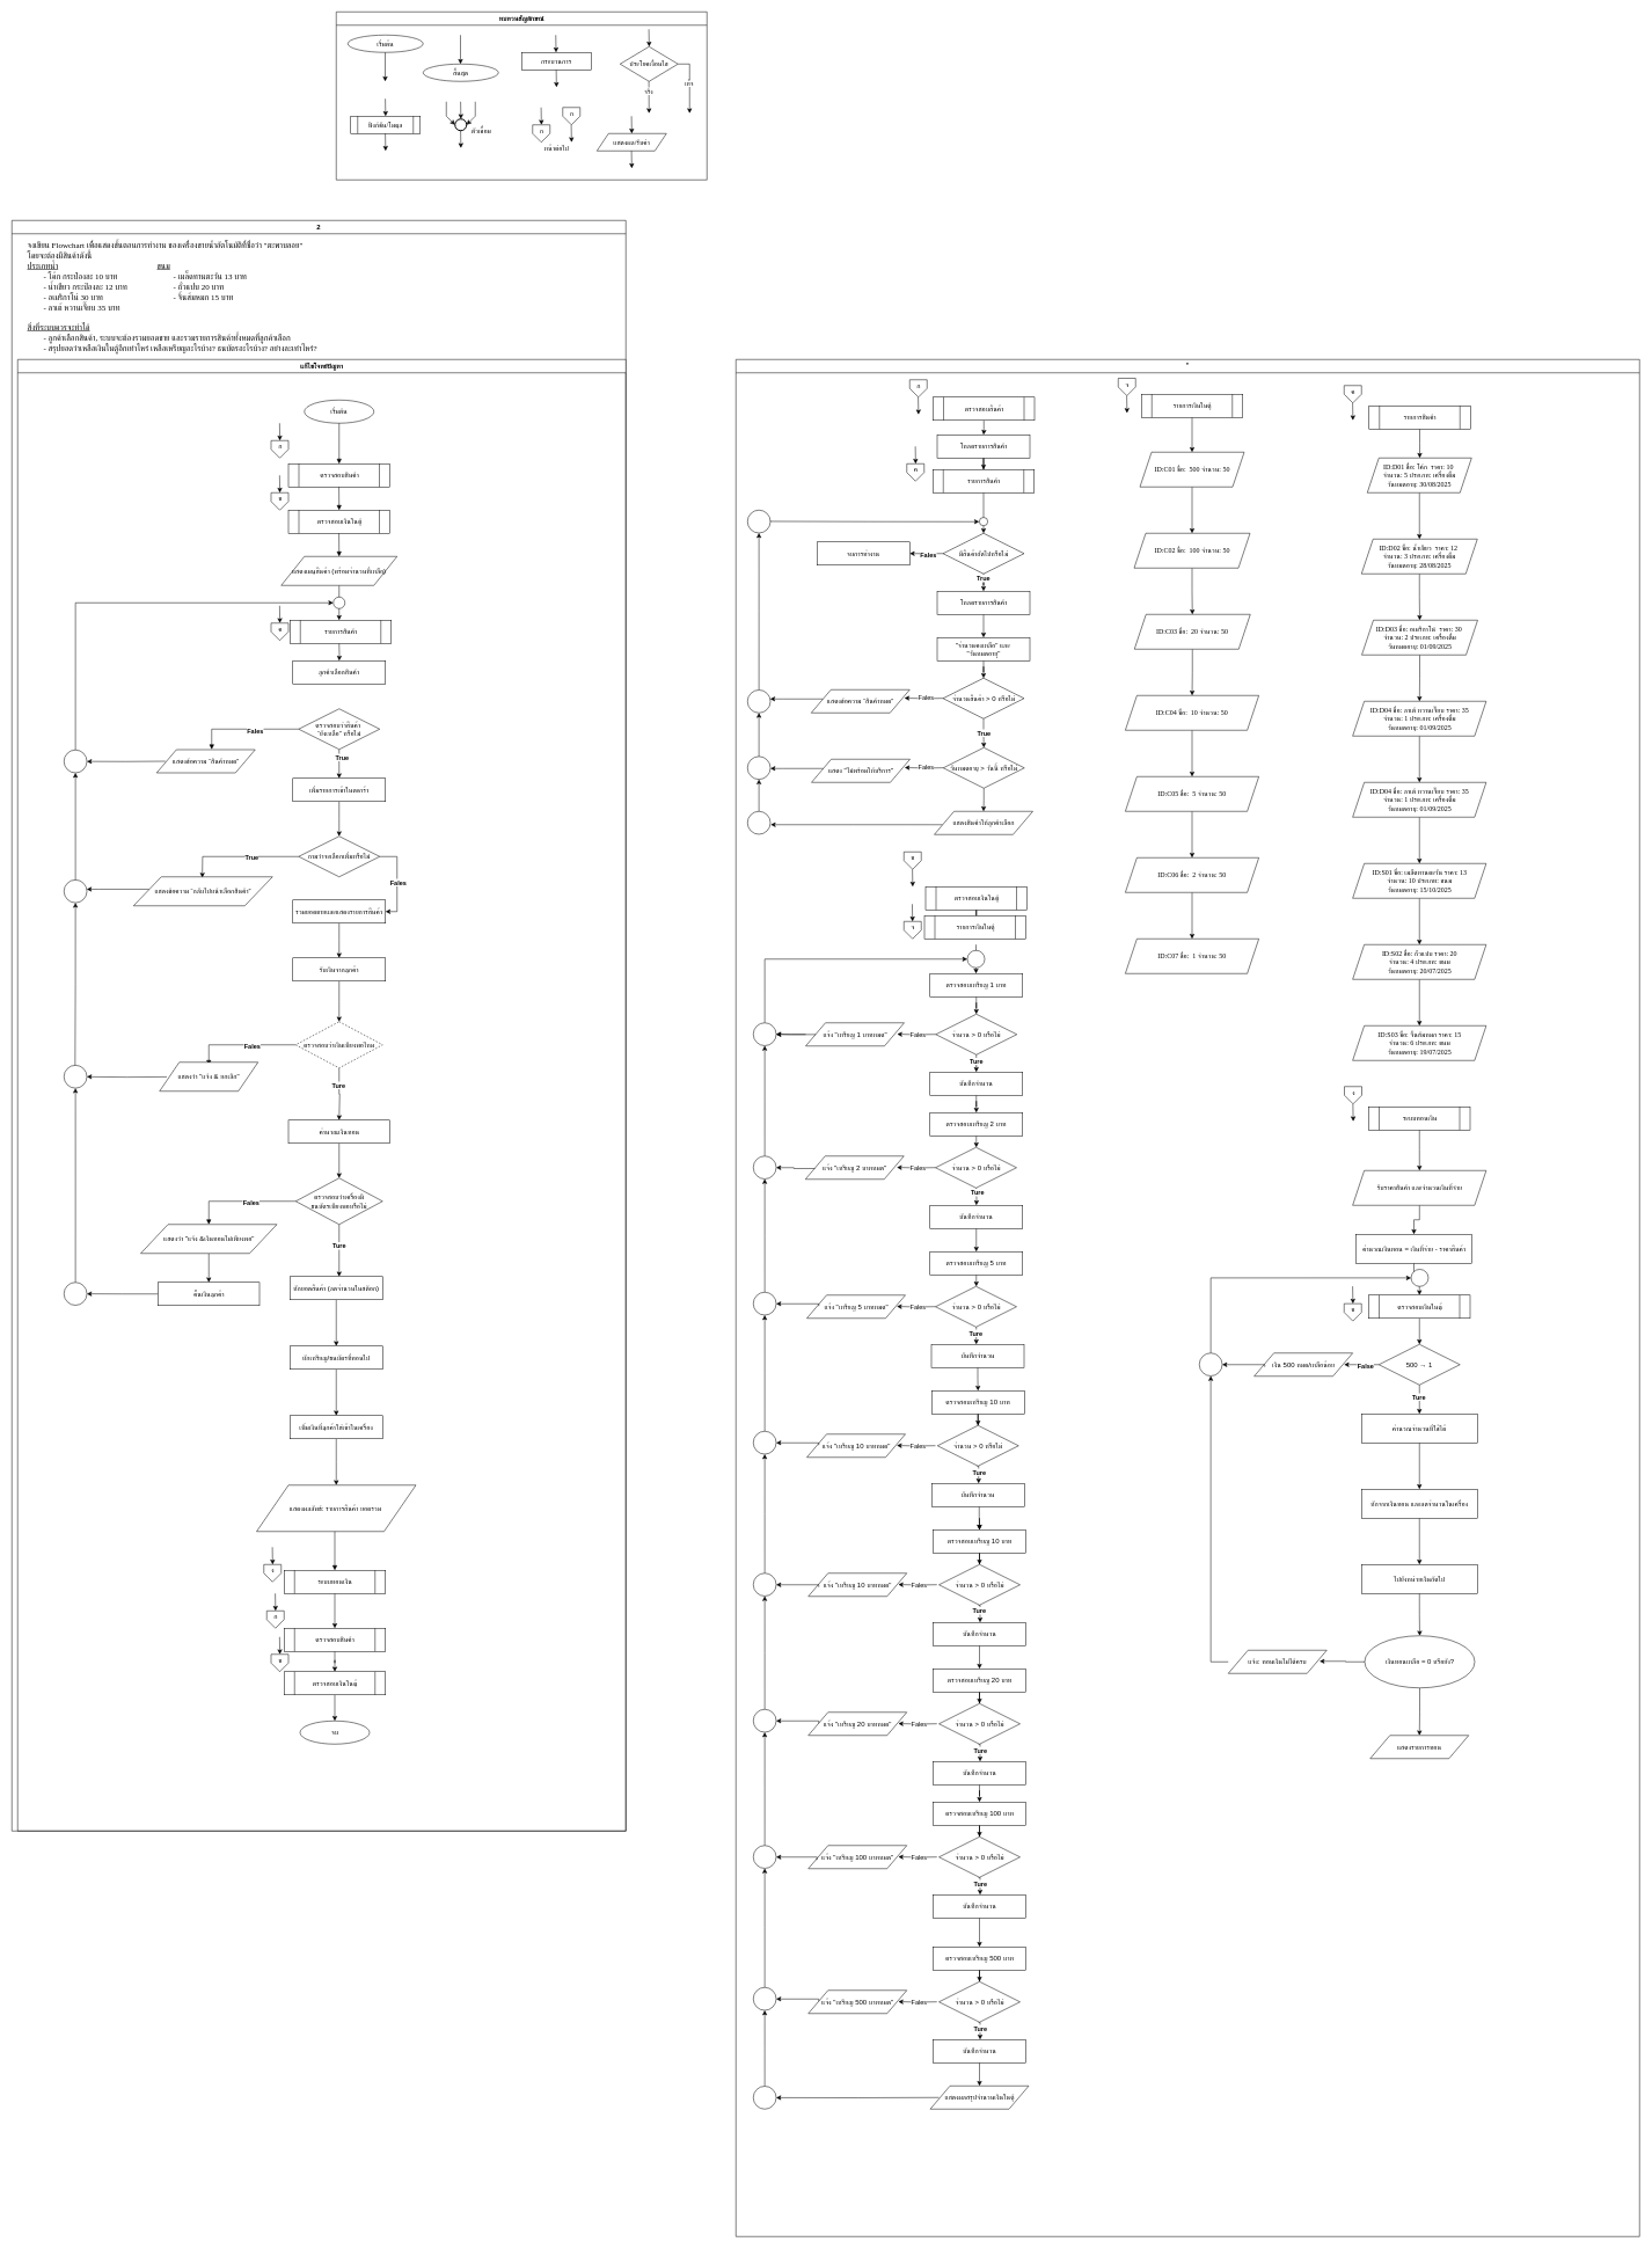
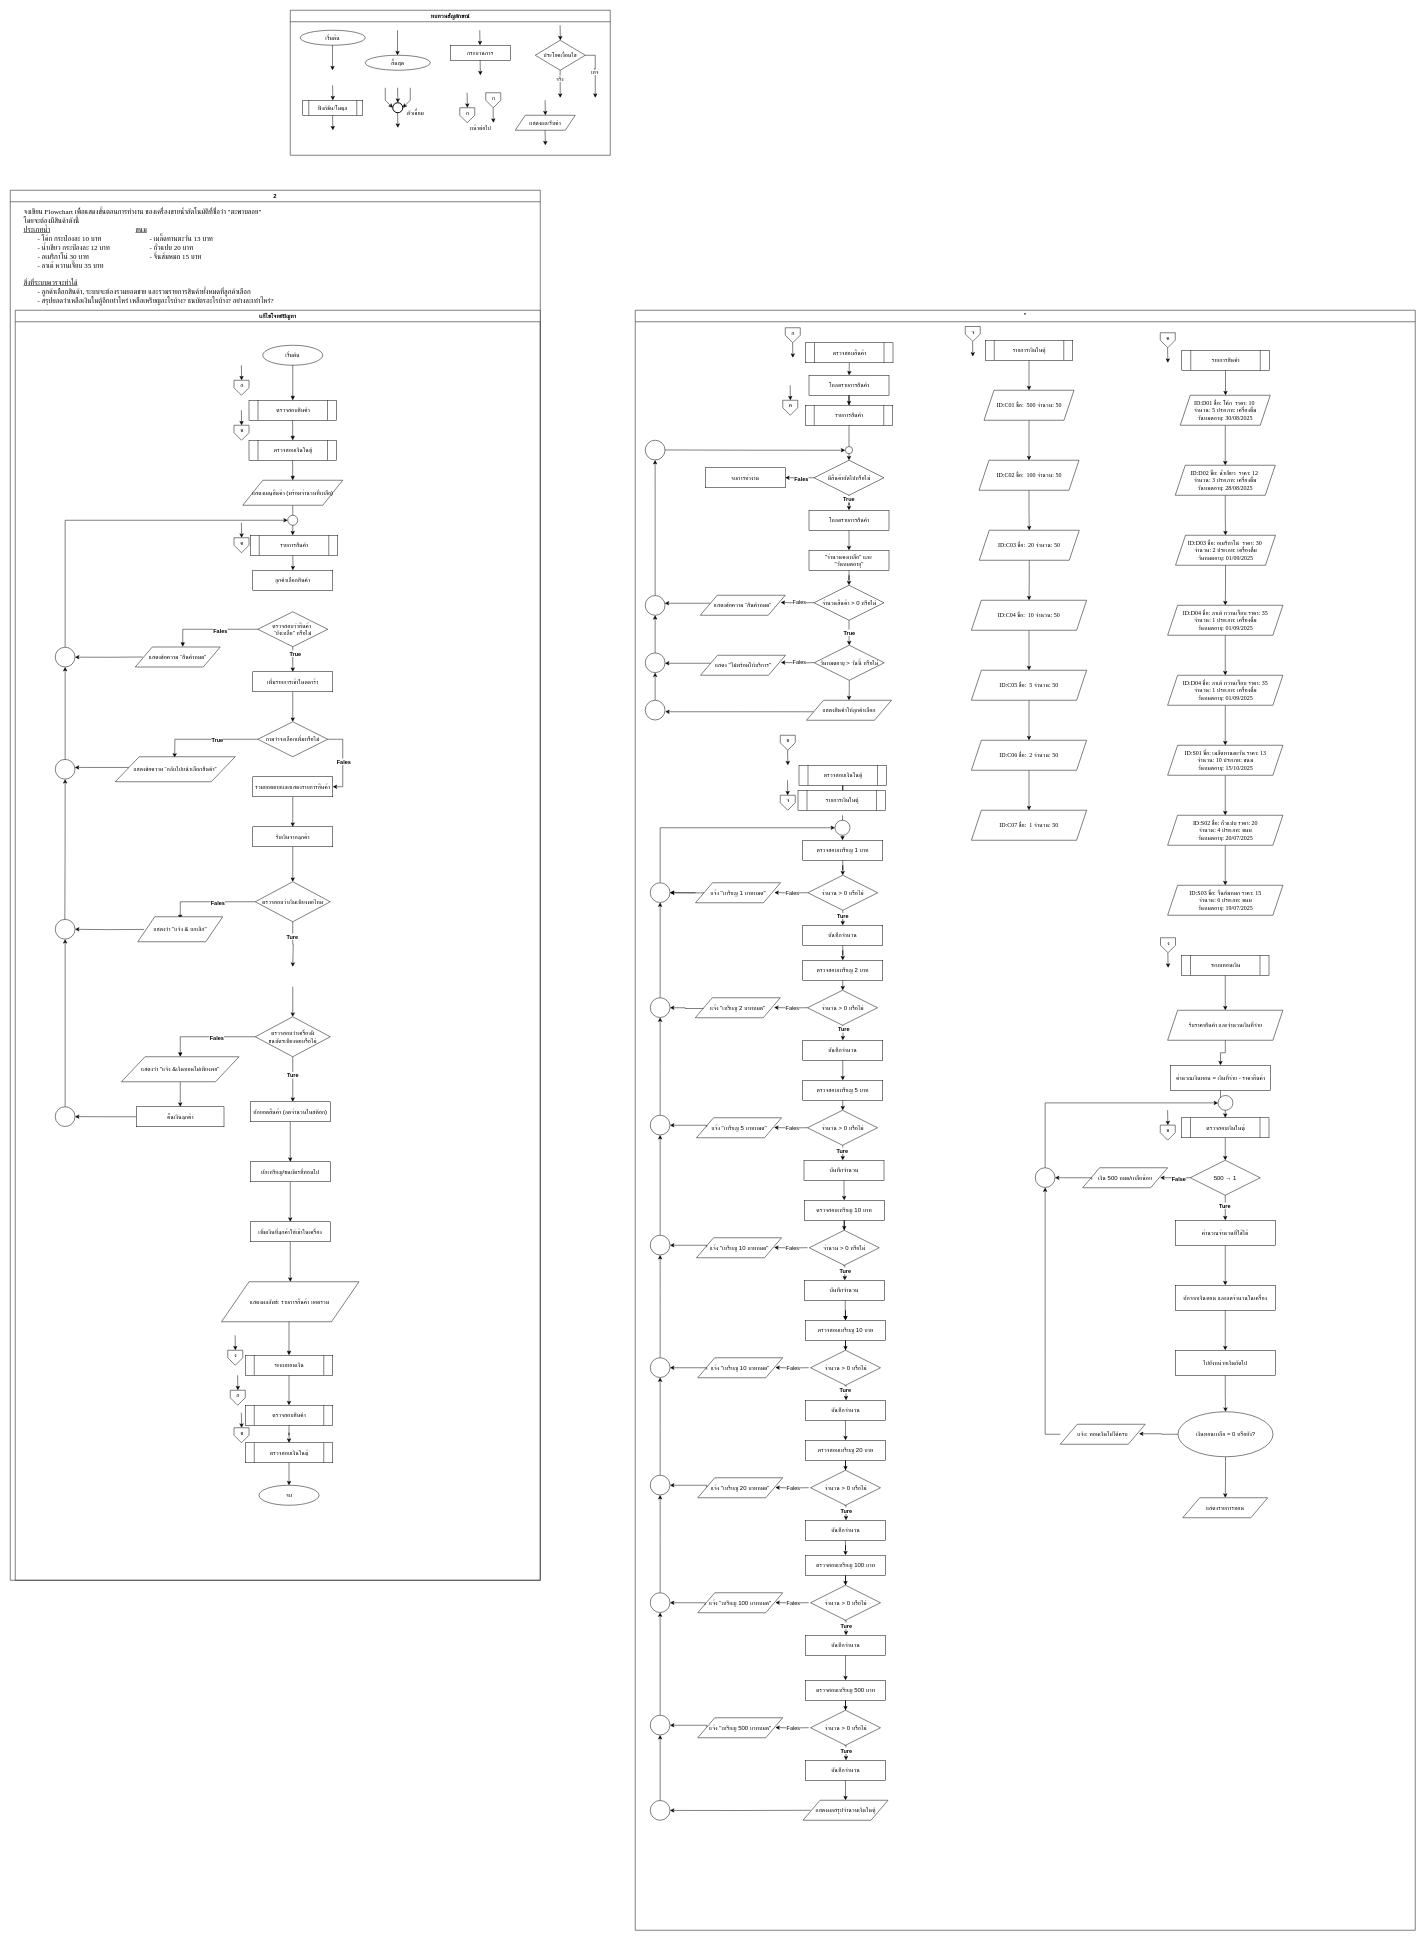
- <mxCell id="61" value="ตรวจสอบว่าเงินเพียงพอไหม" style="rhombus;whiteSpace=wrap;html=1;dashed=1;" parent="37" vertex="1"><mxGeometry x="480" y="1143" width="150" height="80" as="geometry" /></mxCell>
+ <mxCell id="61" value="ตรวจสอบว่าเงินเพียงพอไหม" style="rhombus;whiteSpace=wrap;html=1;" parent="37" vertex="1"><mxGeometry x="480" y="1143" width="150" height="80" as="geometry" /></mxCell>
- <mxCell id="95" value="คำนวณเงินทอน" style="rectangle;whiteSpace=wrap;html=1;" vertex="1" parent="37"><mxGeometry x="467.5" y="1313" width="175" height="40" as="geometry" /></mxCell>
